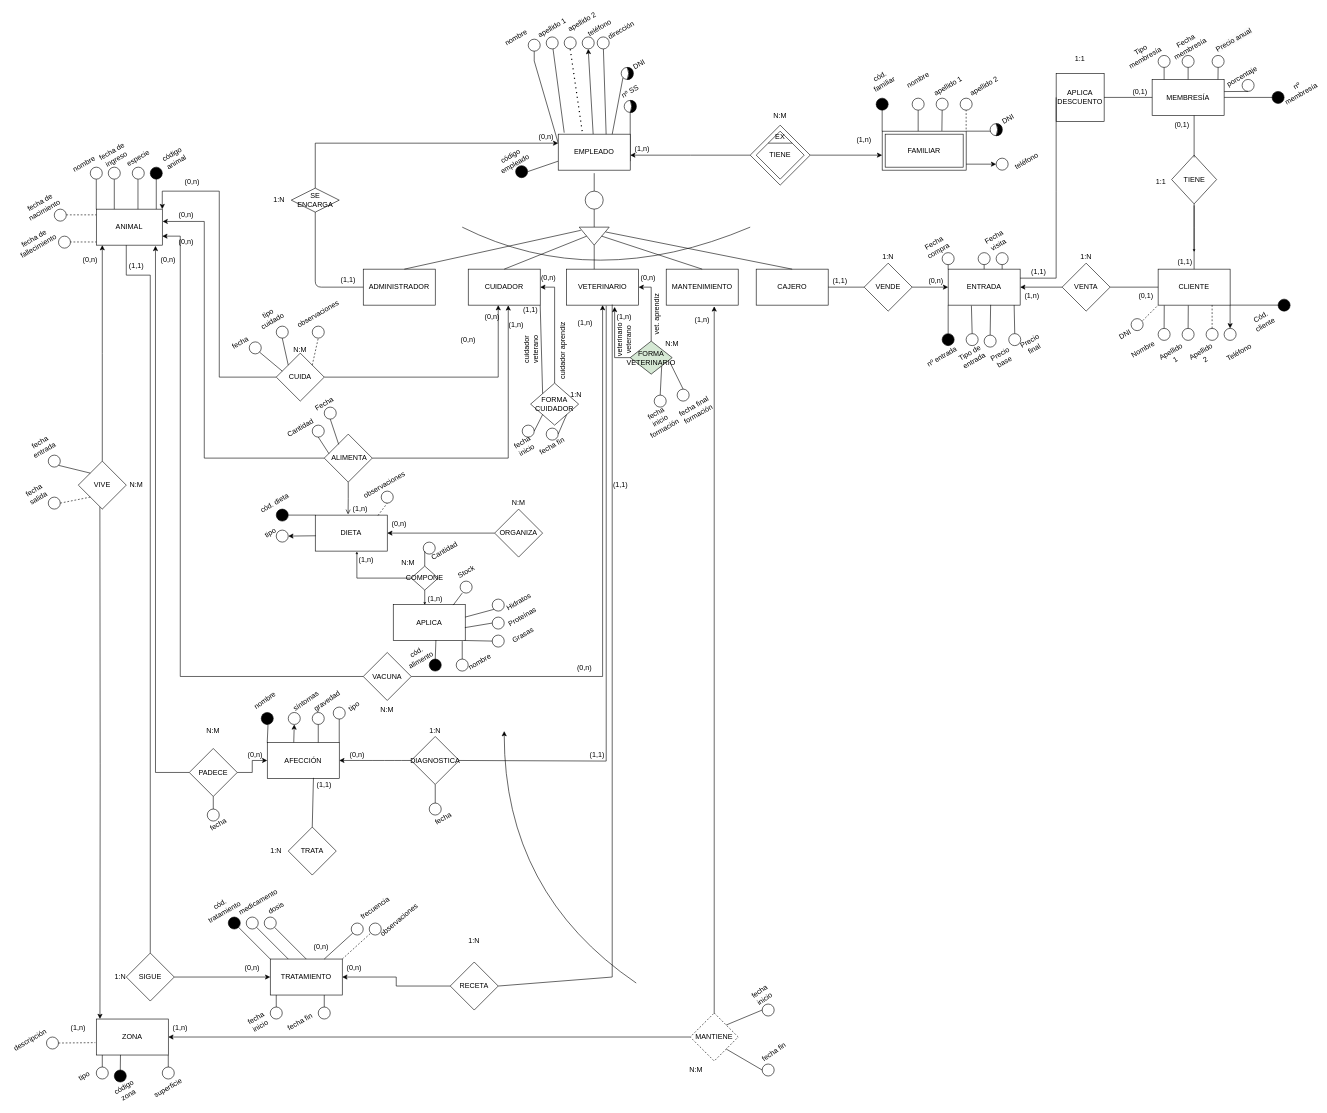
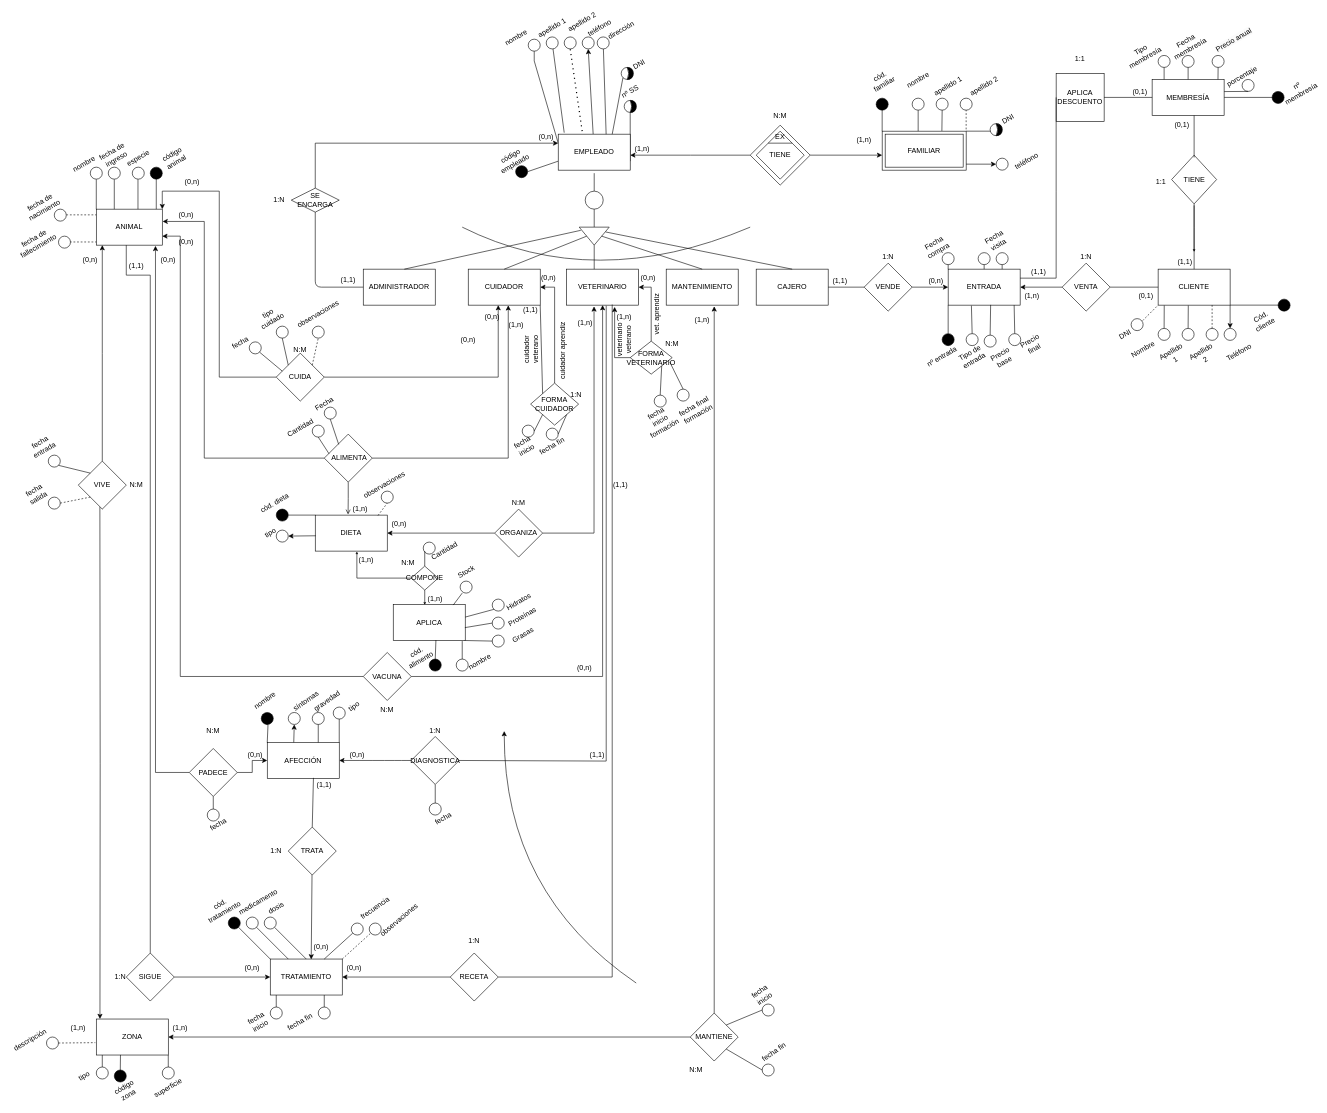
+ <mxCell id="239" style="edgeStyle=orthogonalEdgeStyle;rounded=0;orthogonalLoop=1;jettySize=auto;html=1;entryX=0.381;entryY=1.036;entryDx=0;entryDy=0;entryPerimeter=0;" parent="1" source="240" target="10" edge="1"><mxGeometry relative="1" as="geometry" /></mxCell>
- <mxCell id="117" value="FORMA&lt;br&gt;VETERINARIO" style="rhombus;whiteSpace=wrap;html=1;fillColor=#d5e8d4;" parent="1" vertex="1"><mxGeometry x="1050" y="568" width="70" height="55" as="geometry" /></mxCell>
+ <mxCell id="117" value="FORMA&lt;br&gt;VETERINARIO" style="rhombus;whiteSpace=wrap;html=1;" parent="1" vertex="1"><mxGeometry x="1050" y="568" width="70" height="55" as="geometry" /></mxCell>
+ <mxCell id="211" value="" style="rounded=0;orthogonalLoop=1;jettySize=auto;html=1;entryX=0.569;entryY=0.01;entryDx=0;entryDy=0;entryPerimeter=0;" parent="1" source="212" target="26" edge="1"><mxGeometry relative="1" as="geometry"><mxPoint x="520" y="1568" as="targetPoint" /></mxGeometry></mxCell>
- <mxCell id="31" value="RECETA" style="rhombus;whiteSpace=wrap;html=1;" parent="1" vertex="1"><mxGeometry x="750" y="1603" width="80" height="80" as="geometry" /></mxCell>
+ <mxCell id="31" value="RECETA" style="rhombus;whiteSpace=wrap;html=1;" parent="1" vertex="1"><mxGeometry x="750" y="1588" width="80" height="80" as="geometry" /></mxCell>
- <mxCell id="22" value="MANTIENE" style="rhombus;whiteSpace=wrap;html=1;dashed=1;" parent="1" vertex="1"><mxGeometry x="1150" y="1688" width="80" height="80" as="geometry" /></mxCell>
+ <mxCell id="22" value="MANTIENE" style="rhombus;whiteSpace=wrap;html=1;" parent="1" vertex="1"><mxGeometry x="1150" y="1688" width="80" height="80" as="geometry" /></mxCell>
